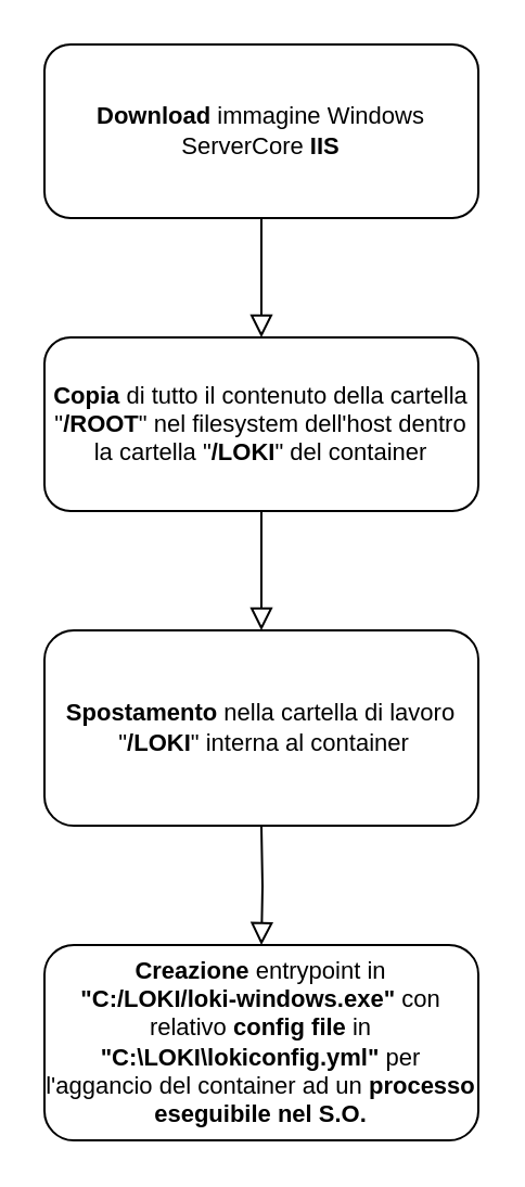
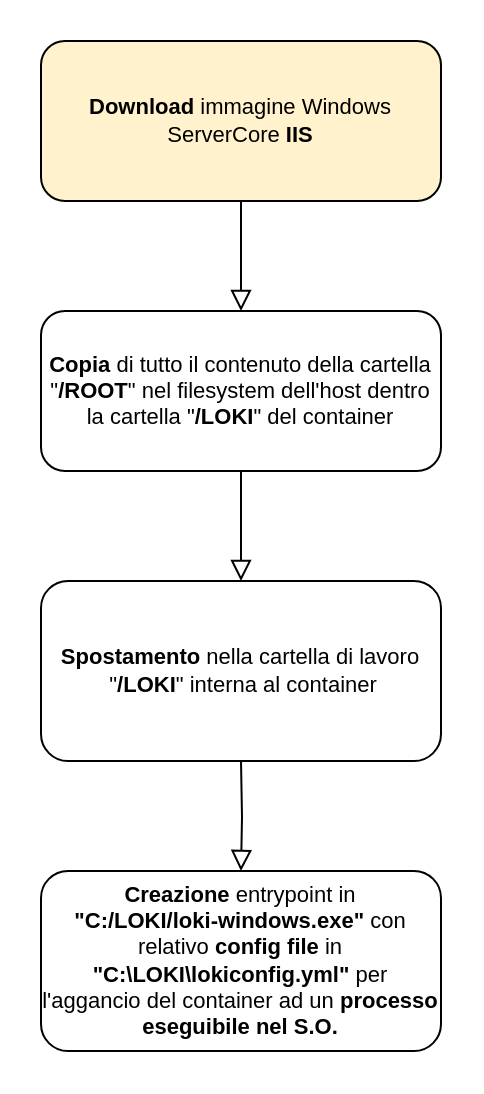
- <mxCell id="6" value="&lt;b&gt;Download&lt;/b&gt; immagine Windows ServerCore &lt;b&gt;IIS&lt;/b&gt;" style="rounded=1;whiteSpace=wrap;html=1;fontSize=11;glass=0;strokeWidth=1;shadow=0;" vertex="1" parent="1"><mxGeometry x="20" y="20" width="200" height="80" as="geometry" /></mxCell>
+ <mxCell id="6" value="&lt;b&gt;Download&lt;/b&gt; immagine Windows ServerCore &lt;b&gt;IIS&lt;/b&gt;" style="rounded=1;whiteSpace=wrap;html=1;fontSize=11;glass=0;strokeWidth=1;shadow=0;fillColor=#fff2cc;" vertex="1" parent="1"><mxGeometry x="20" y="20" width="200" height="80" as="geometry" /></mxCell>
